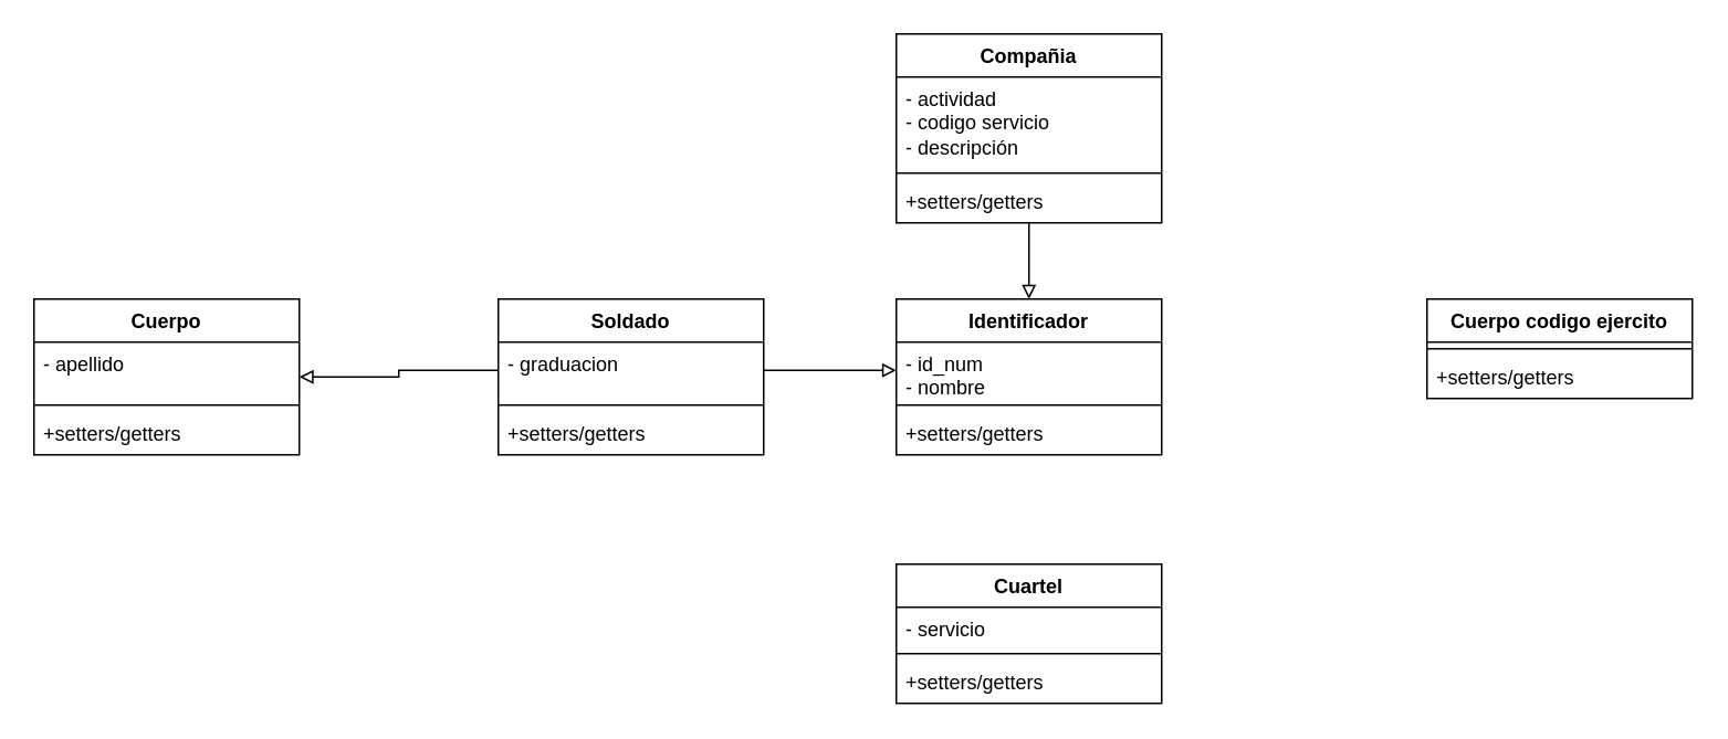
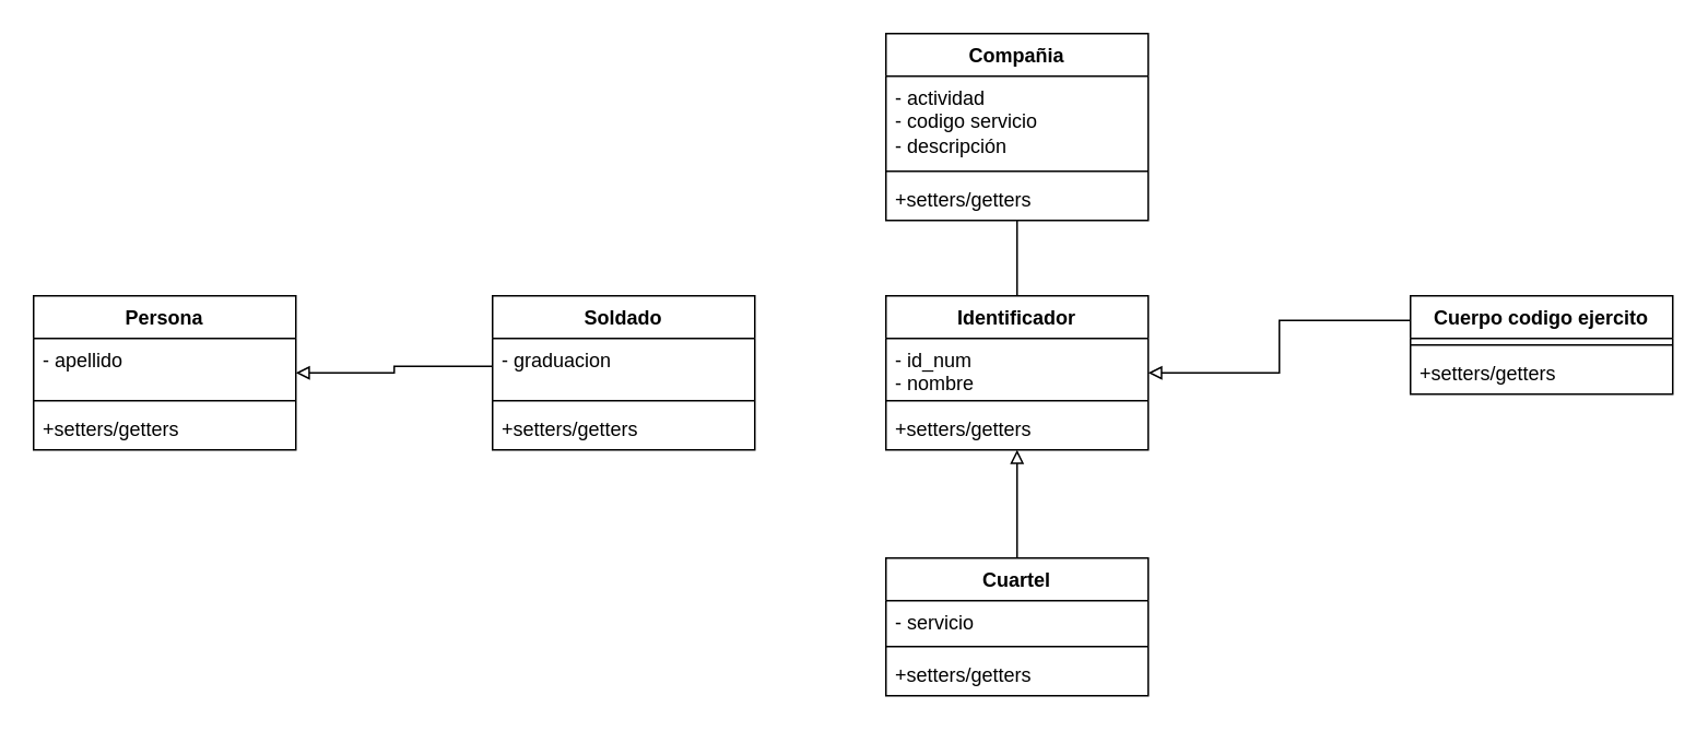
- <mxCell id="25" style="edgeStyle=orthogonalEdgeStyle;rounded=0;orthogonalLoop=1;jettySize=auto;html=1;exitX=0.5;exitY=1;exitDx=0;exitDy=0;entryX=0.5;entryY=0;entryDx=0;entryDy=0;endArrow=block;endFill=0;" edge="1" parent="1" source="26" target="20"><mxGeometry relative="1" as="geometry" /></mxCell>
+ <mxCell id="25" style="edgeStyle=orthogonalEdgeStyle;rounded=0;orthogonalLoop=1;jettySize=auto;html=1;exitX=0.5;exitY=1;exitDx=0;exitDy=0;entryX=0.5;entryY=0;entryDx=0;entryDy=0;endArrow=none;endFill=0;" edge="1" parent="1" source="26" target="20"><mxGeometry relative="1" as="geometry" /></mxCell>
- <mxCell id="3" value="Cuerpo" style="swimlane;fontStyle=1;align=center;verticalAlign=top;childLayout=stackLayout;horizontal=1;startSize=26;horizontalStack=0;resizeParent=1;resizeParentMax=0;resizeLast=0;collapsible=1;marginBottom=0;whiteSpace=wrap;html=1;" vertex="1" parent="1"><mxGeometry x="20" y="180" width="160" height="94" as="geometry" /></mxCell>
+ <mxCell id="3" value="Persona" style="swimlane;fontStyle=1;align=center;verticalAlign=top;childLayout=stackLayout;horizontal=1;startSize=26;horizontalStack=0;resizeParent=1;resizeParentMax=0;resizeLast=0;collapsible=1;marginBottom=0;whiteSpace=wrap;html=1;" vertex="1" parent="1"><mxGeometry x="20" y="180" width="160" height="94" as="geometry" /></mxCell>
+ <mxCell id="16" style="edgeStyle=orthogonalEdgeStyle;rounded=0;orthogonalLoop=1;jettySize=auto;html=1;exitX=0;exitY=0.25;exitDx=0;exitDy=0;entryX=1;entryY=0.5;entryDx=0;entryDy=0;endArrow=block;endFill=0;" edge="1" parent="1" source="17" target="20"><mxGeometry relative="1" as="geometry" /></mxCell>
- <mxCell id="24" style="edgeStyle=orthogonalEdgeStyle;rounded=0;orthogonalLoop=1;jettySize=auto;html=1;exitX=1;exitY=0.5;exitDx=0;exitDy=0;entryX=0;entryY=0.5;entryDx=0;entryDy=0;endArrow=block;endFill=0;" edge="1" parent="1" source="8" target="21"><mxGeometry relative="1" as="geometry" /></mxCell>
+ <mxCell id="11" style="edgeStyle=orthogonalEdgeStyle;rounded=0;orthogonalLoop=1;jettySize=auto;html=1;entryX=0.5;entryY=1;entryDx=0;entryDy=0;endArrow=block;endFill=0;" edge="1" parent="1" source="12" target="20"><mxGeometry relative="1" as="geometry" /></mxCell>
